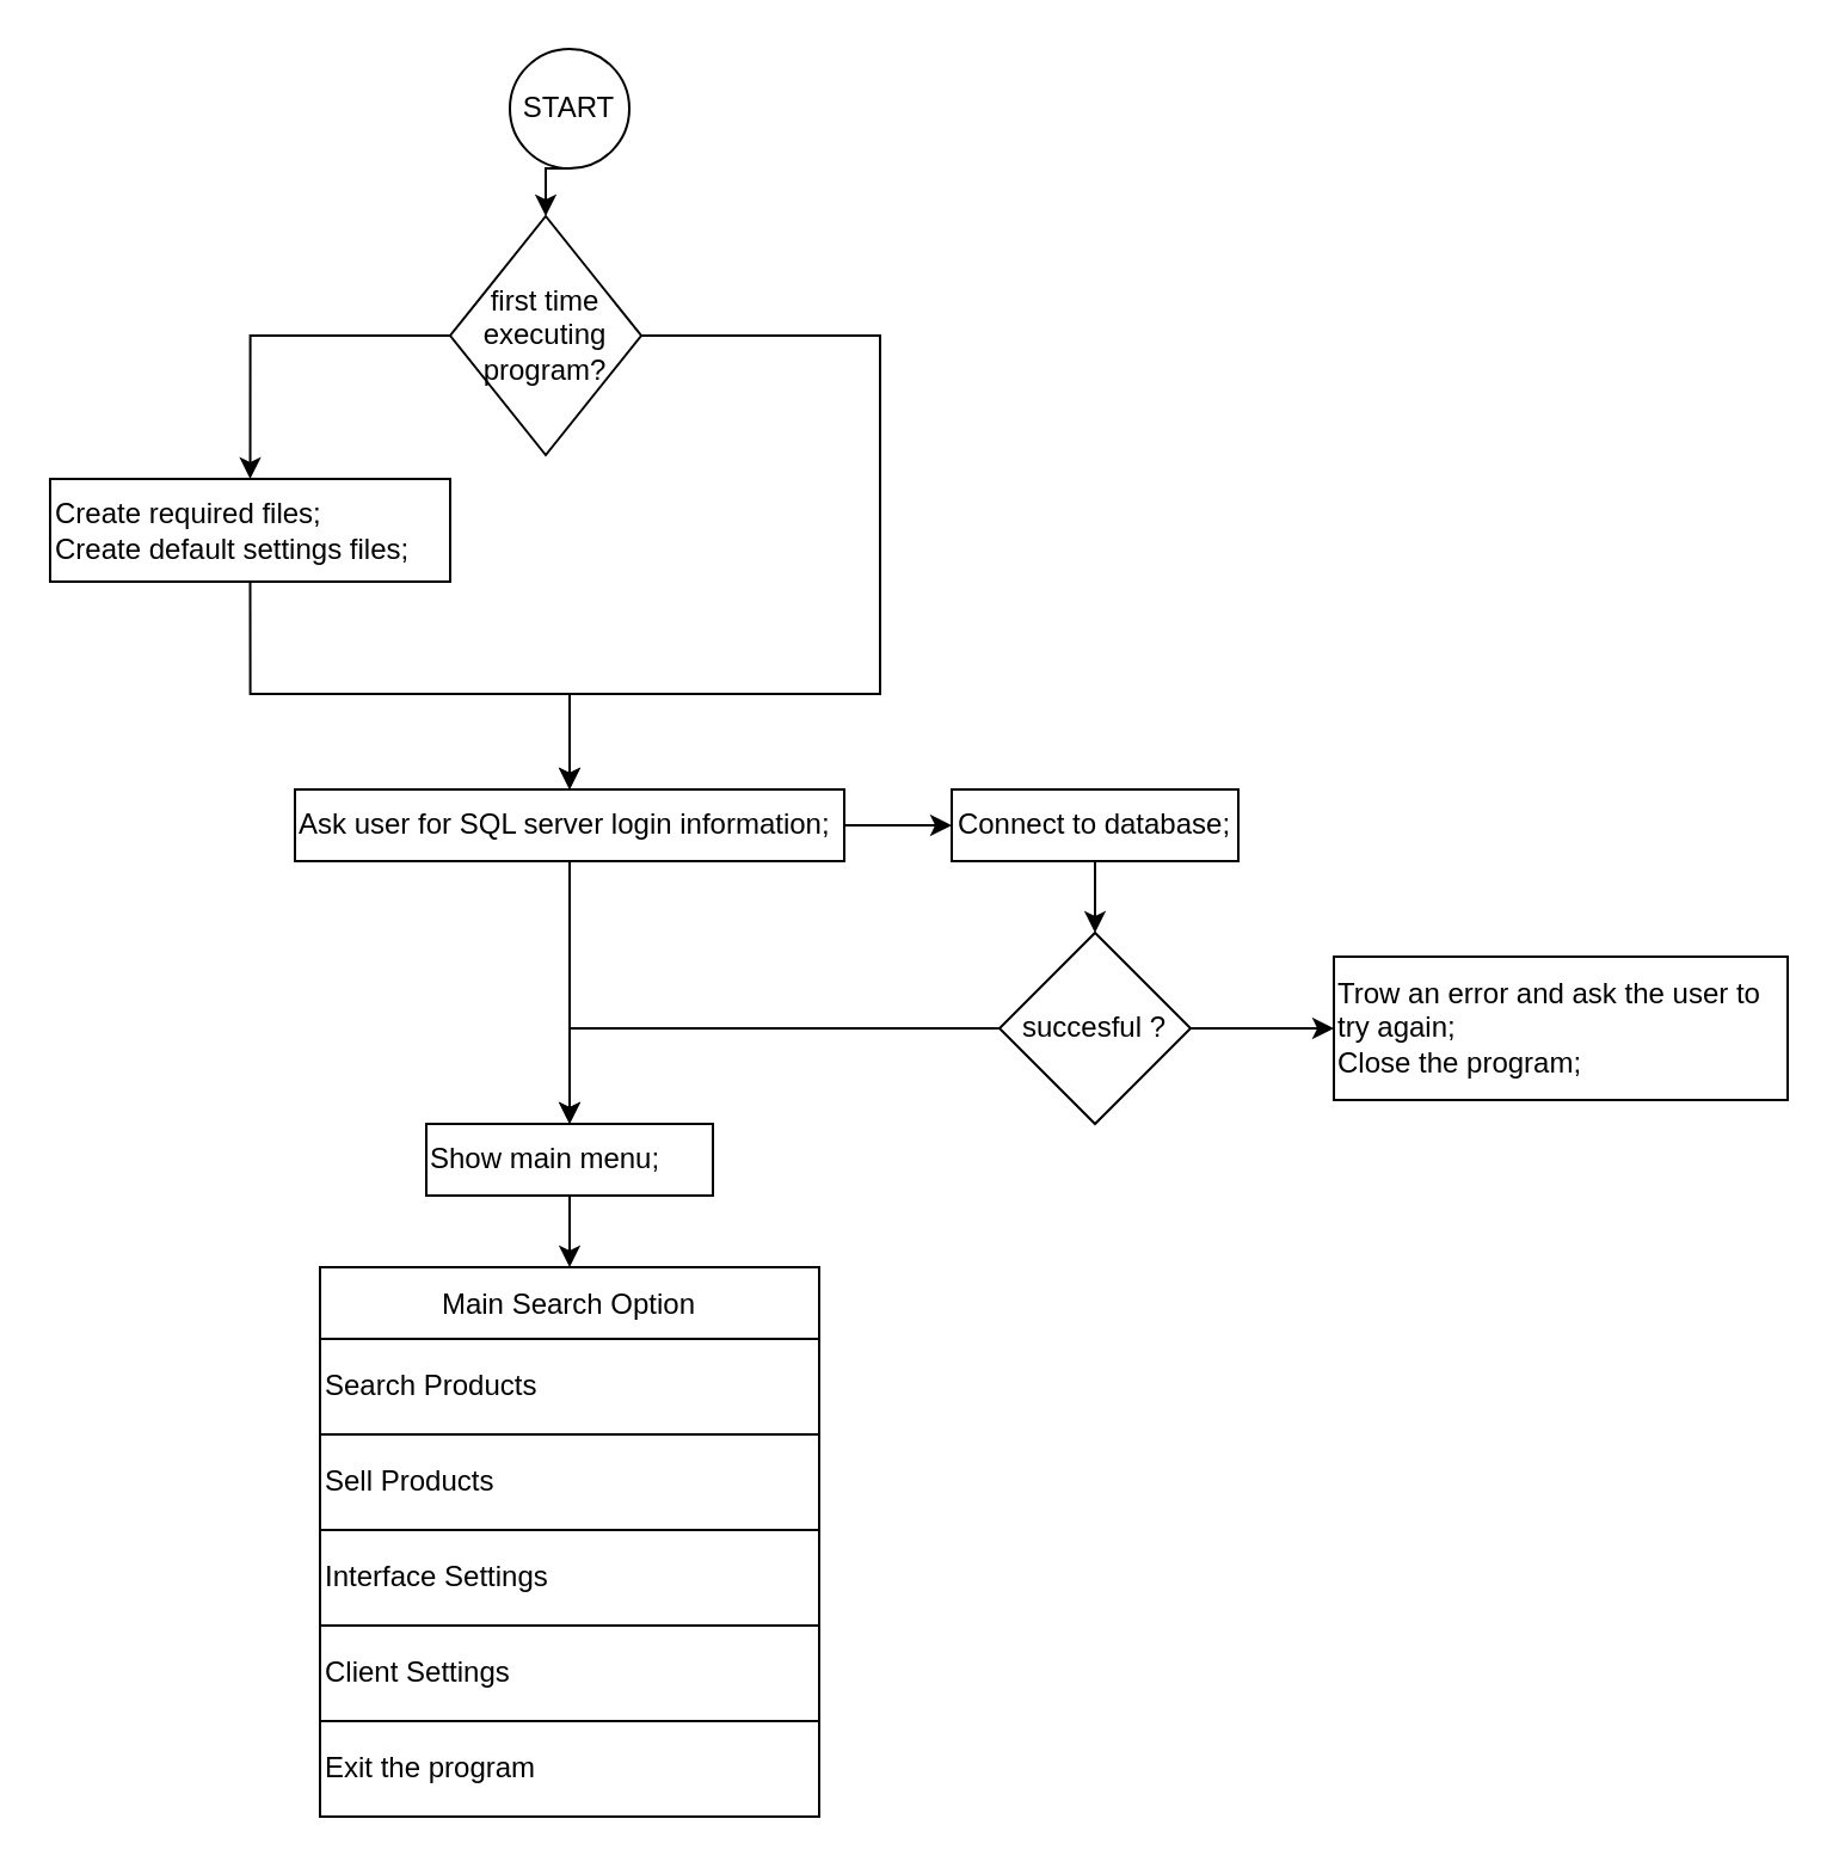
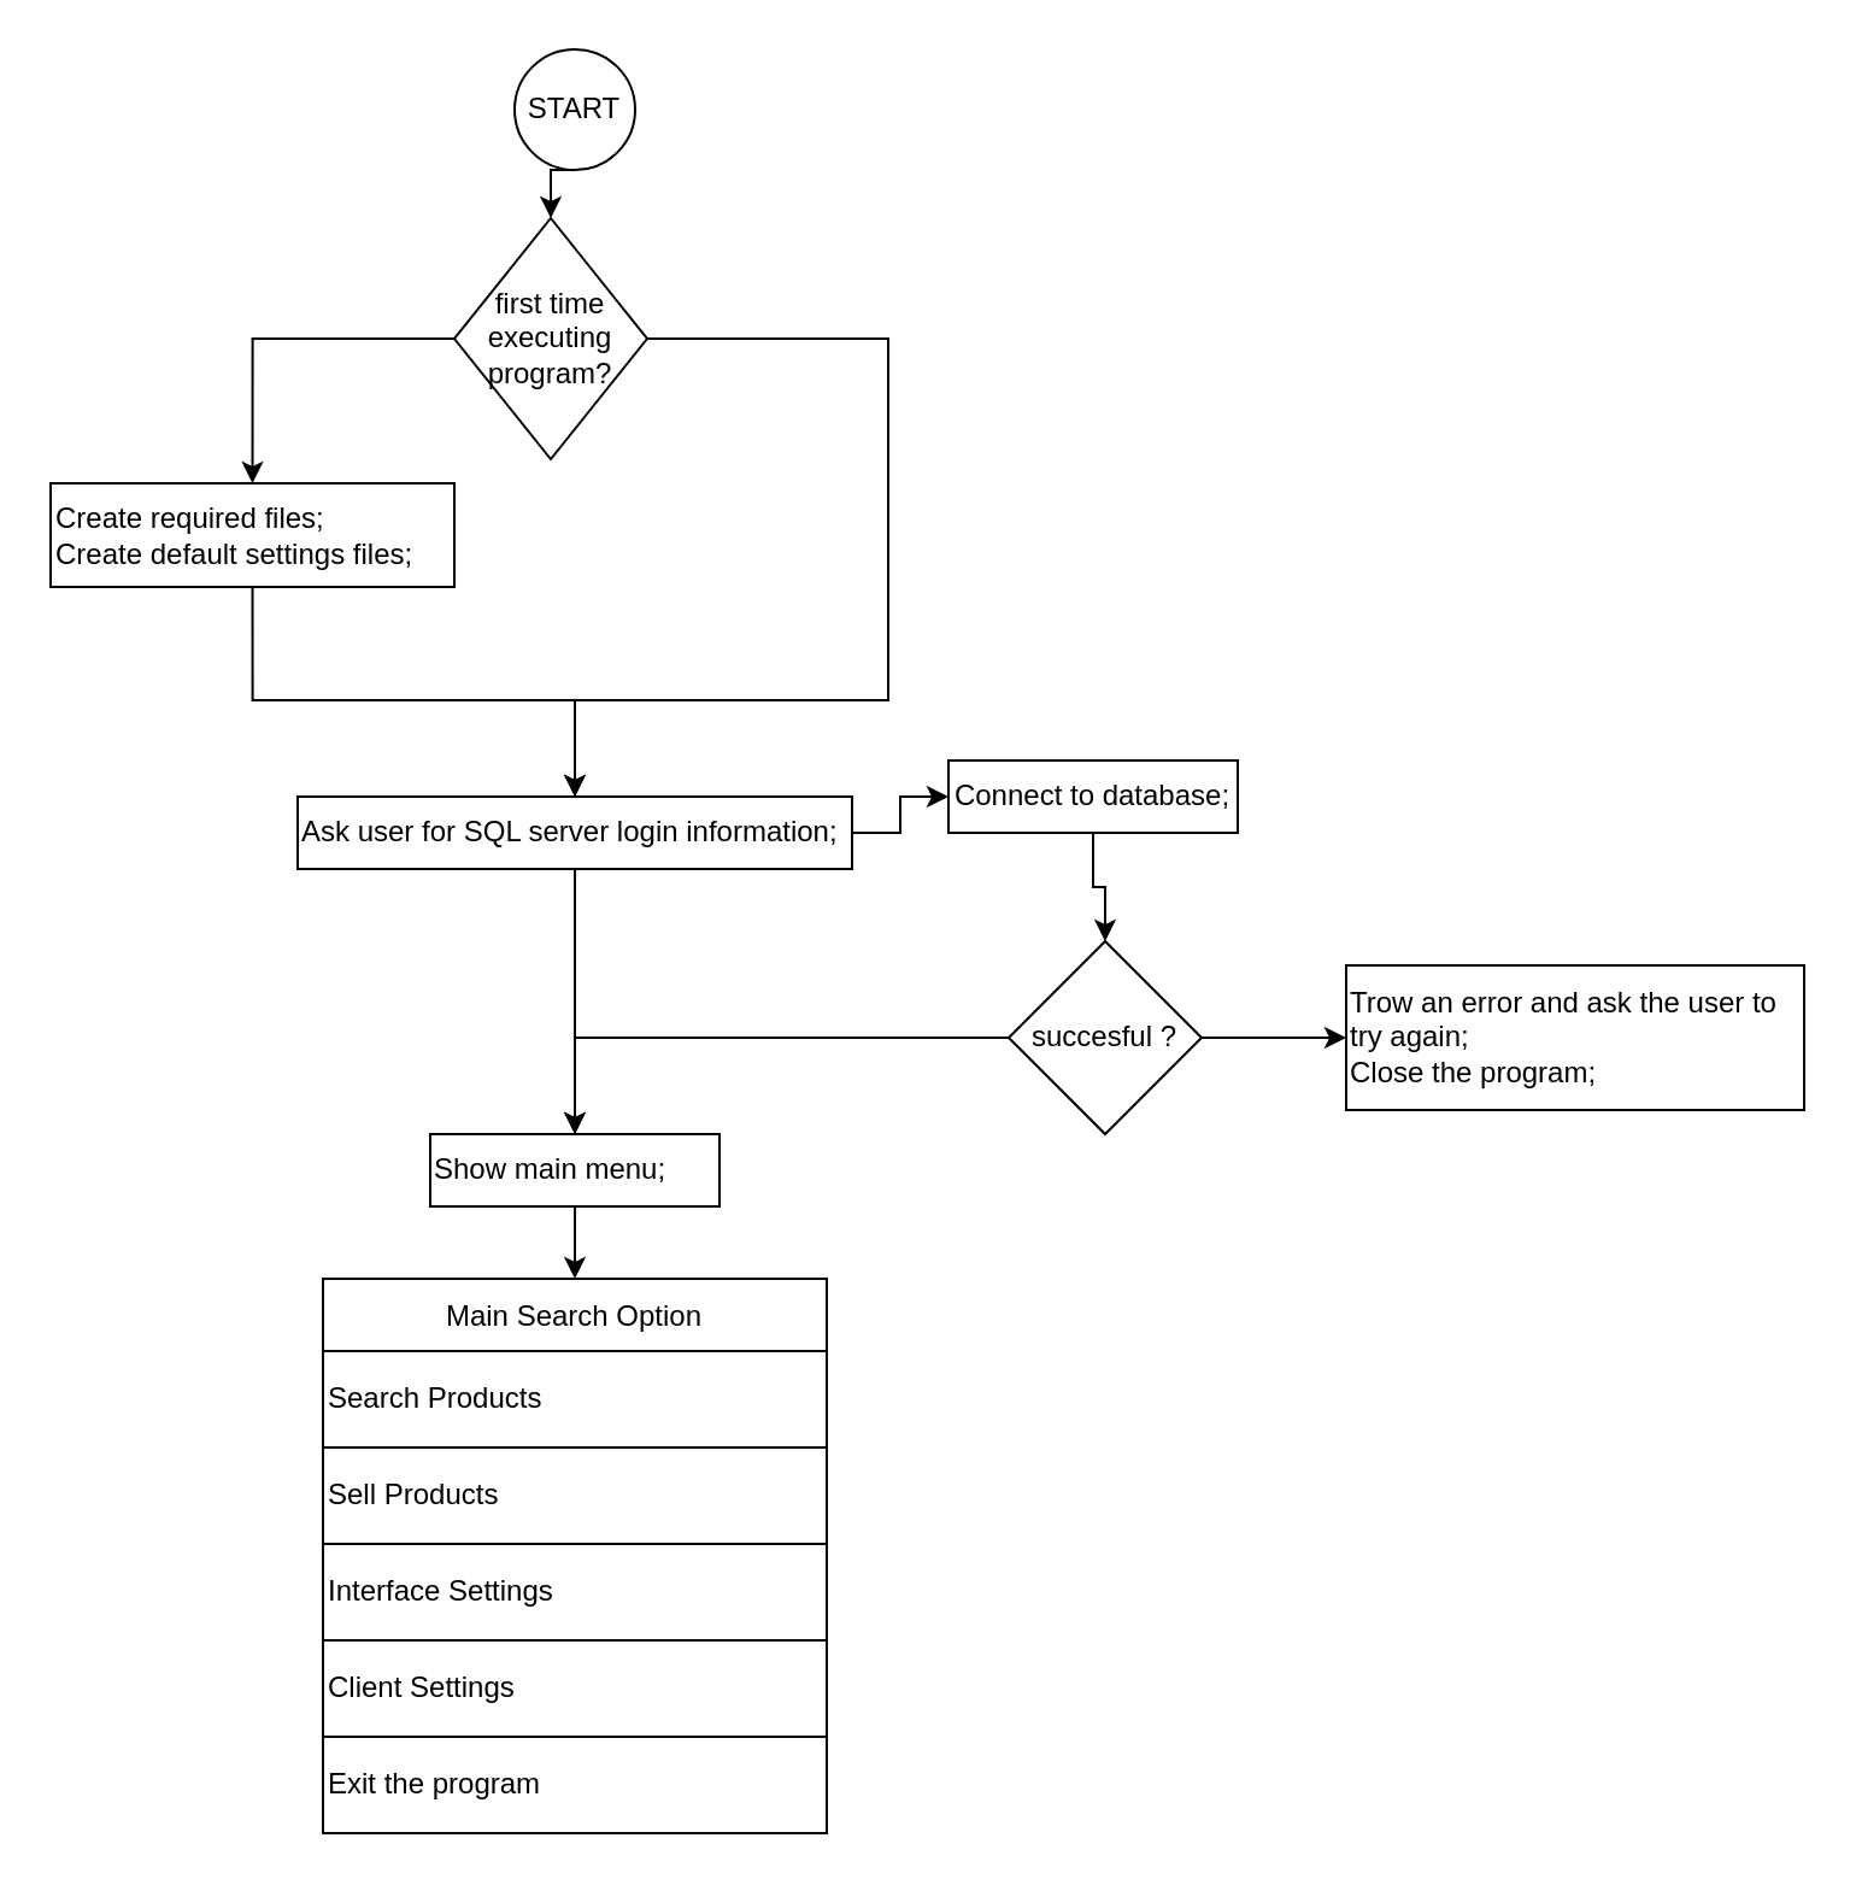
- <mxCell id="15" value="Connect to database;" style="whiteSpace=wrap;html=1;" vertex="1" parent="1"><mxGeometry x="398" y="330" width="120" height="30" as="geometry" /></mxCell>
+ <mxCell id="15" value="Connect to database;" style="whiteSpace=wrap;html=1;" vertex="1" parent="1"><mxGeometry x="393" y="315" width="120" height="30" as="geometry" /></mxCell>
